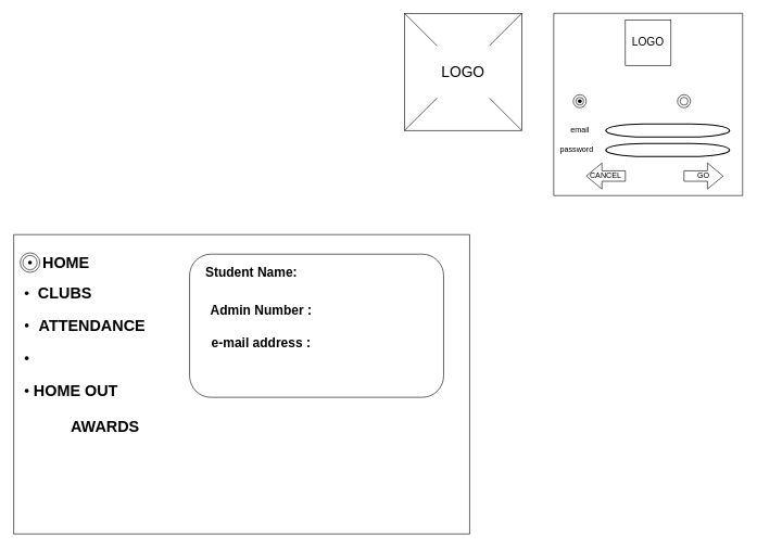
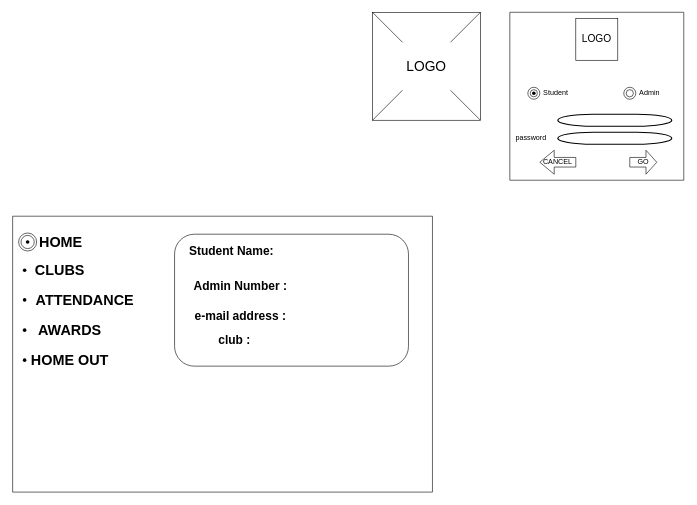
+ <mxCell id="9" value="Student&amp;nbsp;" style="text;strokeColor=none;fillColor=none;align=left;verticalAlign=middle;spacingLeft=4;spacingRight=4;overflow=hidden;points=[[0,0.5],[1,0.5]];portConstraint=eastwest;rotatable=0;whiteSpace=wrap;html=1;" vertex="1" parent="7"><mxGeometry x="50" y="120" width="80" height="30" as="geometry" /></mxCell>
+ <mxCell id="10" value="Admin" style="text;strokeColor=none;fillColor=none;align=left;verticalAlign=middle;spacingLeft=4;spacingRight=4;overflow=hidden;points=[[0,0.5],[1,0.5]];portConstraint=eastwest;rotatable=0;whiteSpace=wrap;html=1;" vertex="1" parent="7"><mxGeometry x="210" y="120" width="80" height="30" as="geometry" /></mxCell>
- <mxCell id="16" value="email" style="text;html=1;align=center;verticalAlign=middle;resizable=0;points=[];autosize=1;strokeColor=none;fillColor=none;" vertex="1" parent="7"><mxGeometry x="15" y="165" width="50" height="30" as="geometry" /></mxCell>
- <mxCell id="18" value="GO" style="shape=singleArrow;whiteSpace=wrap;html=1;arrowWidth=0.4;arrowSize=0.4;" vertex="1" parent="7"><mxGeometry x="200" y="230" width="60" height="40" as="geometry" /></mxCell>
+ <mxCell id="18" value="GO" style="shape=singleArrow;whiteSpace=wrap;html=1;arrowWidth=0.4;arrowSize=0.4;" vertex="1" parent="7"><mxGeometry x="200" y="230" width="45" height="40" as="geometry" /></mxCell>
+ <mxCell id="34" value="&lt;b&gt;&lt;font style=&quot;font-size: 20px;&quot;&gt;club :&lt;/font&gt;&lt;/b&gt;" style="text;html=1;align=center;verticalAlign=middle;whiteSpace=wrap;rounded=0;" vertex="1" parent="20"><mxGeometry x="300" y="190" width="140" height="30" as="geometry" /></mxCell>
- <mxCell id="28" value="&lt;font style=&quot;font-size: 24px;&quot;&gt;&lt;b&gt;AWARDS&lt;/b&gt;&lt;/font&gt;" style="text;html=1;align=center;verticalAlign=middle;resizable=0;points=[];autosize=1;strokeColor=none;fillColor=none;" vertex="1" parent="20"><mxGeometry x="75" y="275" width="130" height="40" as="geometry" /></mxCell>
+ <mxCell id="28" value="&lt;font style=&quot;font-size: 24px;&quot;&gt;&lt;b&gt;AWARDS&lt;/b&gt;&lt;/font&gt;" style="text;html=1;align=center;verticalAlign=middle;resizable=0;points=[];autosize=1;strokeColor=none;fillColor=none;" vertex="1" parent="20"><mxGeometry x="30" y="170" width="130" height="40" as="geometry" /></mxCell>
